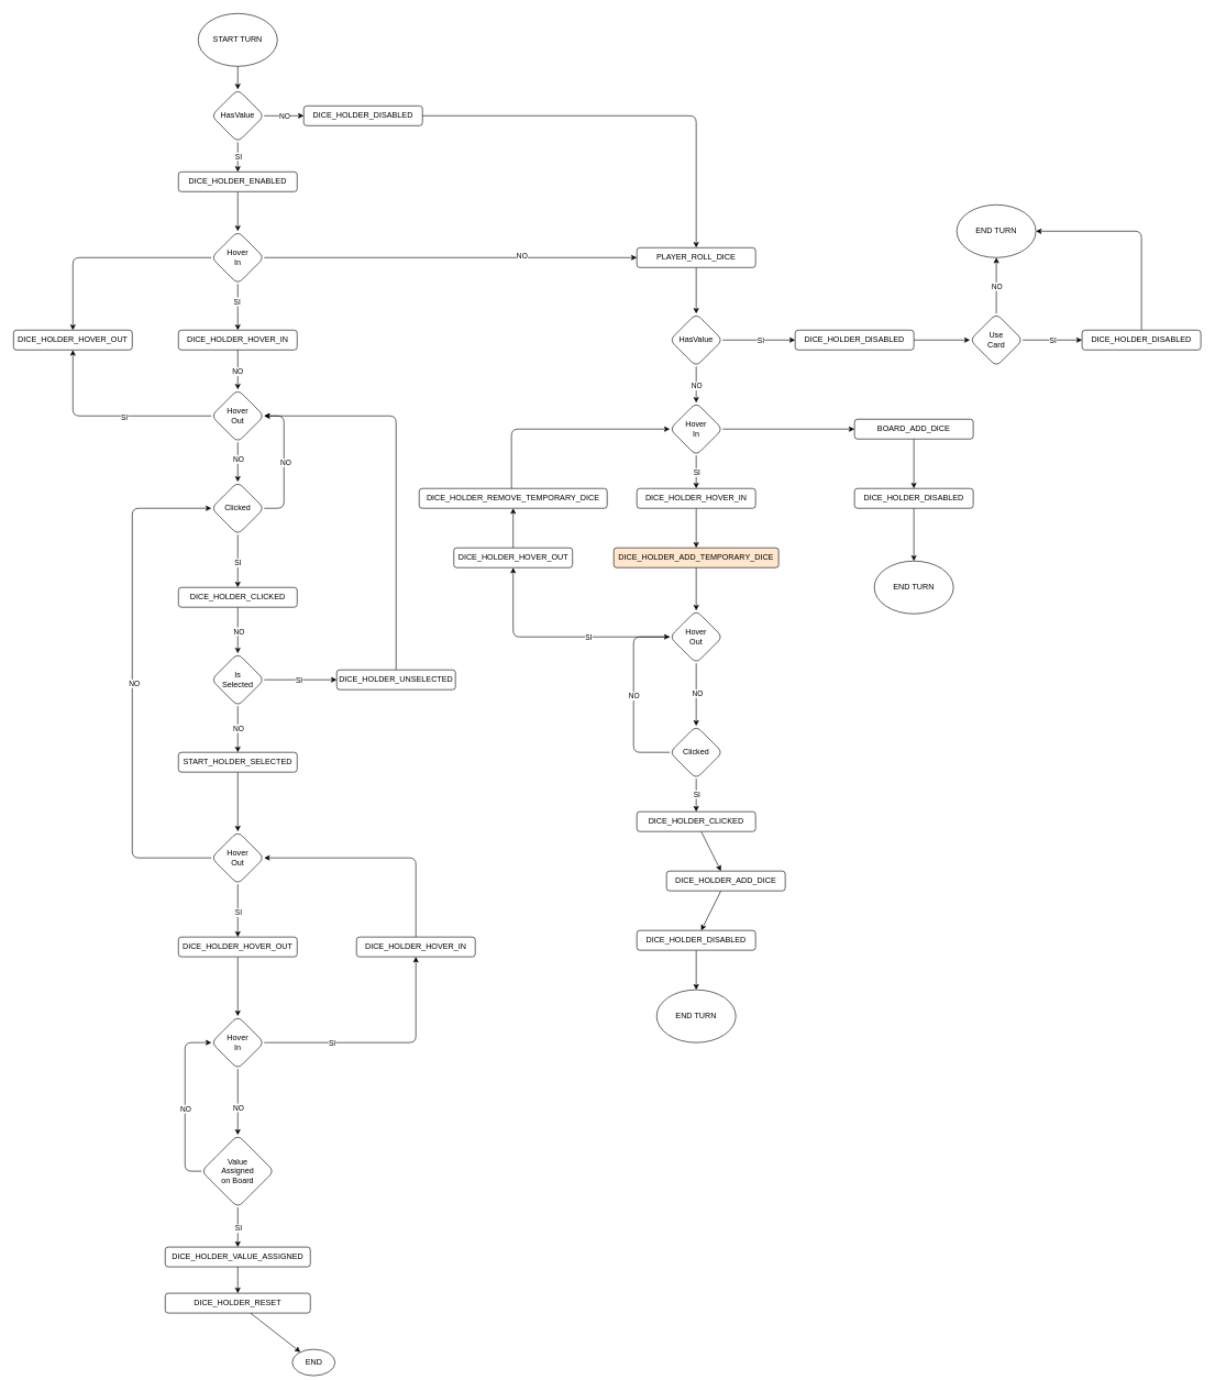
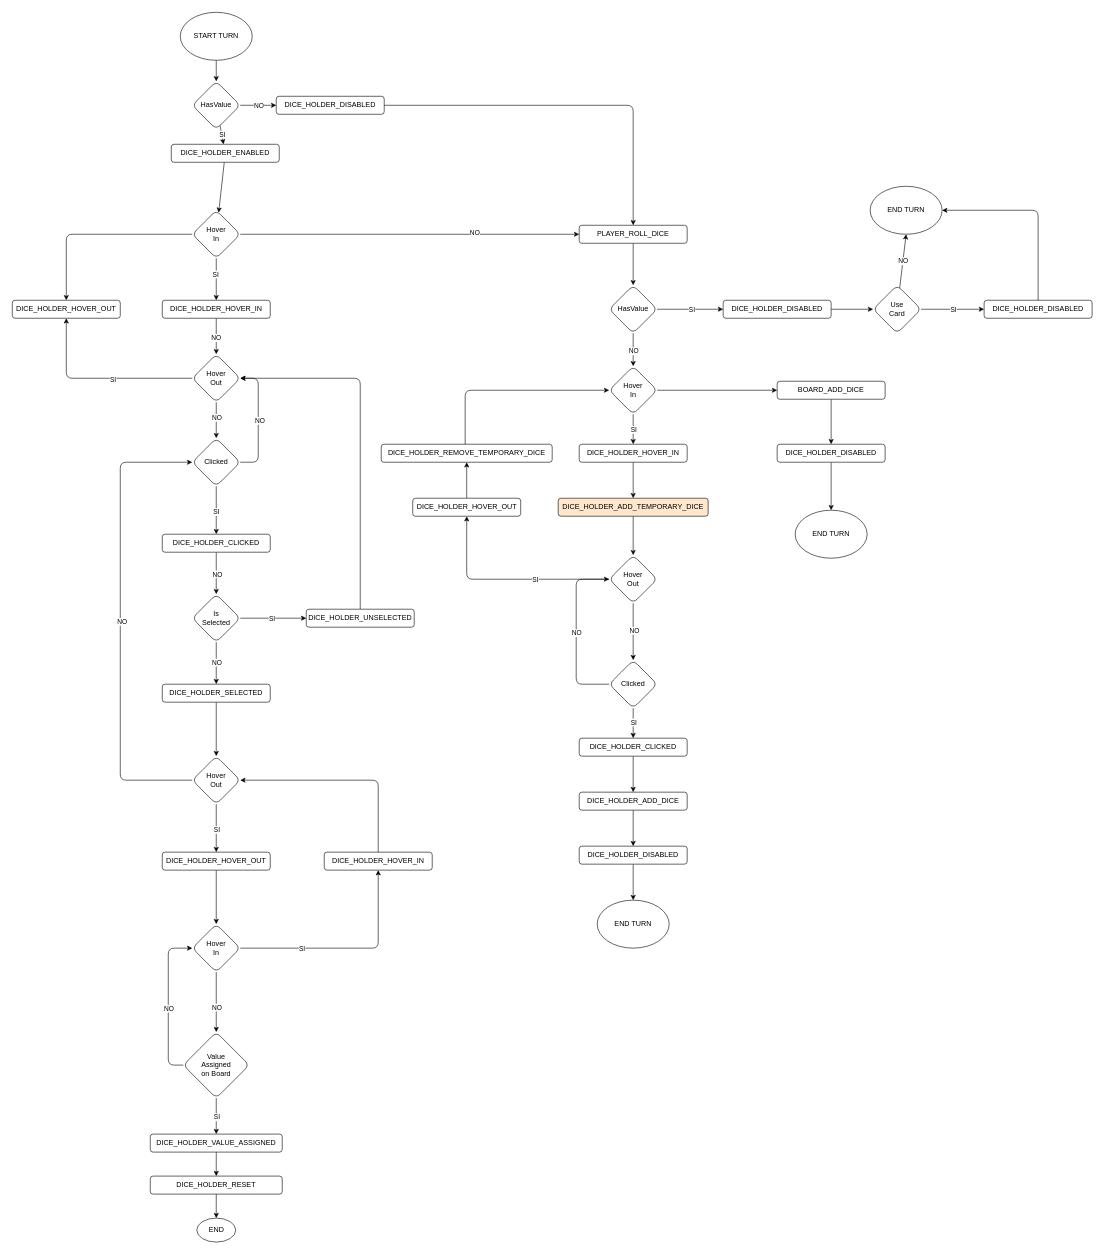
- <mxCell id="10" value="DICE_HOLDER_ENABLED" style="rounded=1;whiteSpace=wrap;html=1;" parent="1" vertex="1"><mxGeometry x="270" y="260" width="180" height="30" as="geometry" /></mxCell>
+ <mxCell id="10" value="DICE_HOLDER_ENABLED" style="rounded=1;whiteSpace=wrap;html=1;" parent="1" vertex="1"><mxGeometry x="285" y="240" width="180" height="30" as="geometry" /></mxCell>
- <mxCell id="111" value="Use&lt;div&gt;Card&lt;/div&gt;" style="rhombus;whiteSpace=wrap;html=1;perimeterSpacing=0;rounded=1;" parent="1" vertex="1"><mxGeometry x="1470" y="475" width="80" height="80" as="geometry" /></mxCell>
+ <mxCell id="111" value="Use&lt;div&gt;Card&lt;/div&gt;" style="rhombus;whiteSpace=wrap;html=1;perimeterSpacing=0;rounded=1;" parent="1" vertex="1"><mxGeometry x="1455" y="475" width="80" height="80" as="geometry" /></mxCell>
- <mxCell id="44" value="START_HOLDER_SELECTED" style="rounded=1;whiteSpace=wrap;html=1;" parent="1" vertex="1"><mxGeometry x="270" y="1140" width="180" height="30" as="geometry" /></mxCell>
+ <mxCell id="44" value="DICE_HOLDER_SELECTED" style="rounded=1;whiteSpace=wrap;html=1;" parent="1" vertex="1"><mxGeometry x="270" y="1140" width="180" height="30" as="geometry" /></mxCell>
- <mxCell id="101" value="DICE_HOLDER_ADD_DICE" style="rounded=1;whiteSpace=wrap;html=1;" parent="1" vertex="1"><mxGeometry x="1010" y="1320" width="180" height="30" as="geometry" /></mxCell>
+ <mxCell id="101" value="DICE_HOLDER_ADD_DICE" style="rounded=1;whiteSpace=wrap;html=1;" parent="1" vertex="1"><mxGeometry x="965" y="1320" width="180" height="30" as="geometry" /></mxCell>
- <mxCell id="70" value="END" style="ellipse;whiteSpace=wrap;html=1;" parent="1" vertex="1"><mxGeometry x="442.5" y="2045" width="65" height="40" as="geometry" /></mxCell>
+ <mxCell id="70" value="END" style="ellipse;whiteSpace=wrap;html=1;" parent="1" vertex="1"><mxGeometry x="327.5" y="2030" width="65" height="40" as="geometry" /></mxCell>
